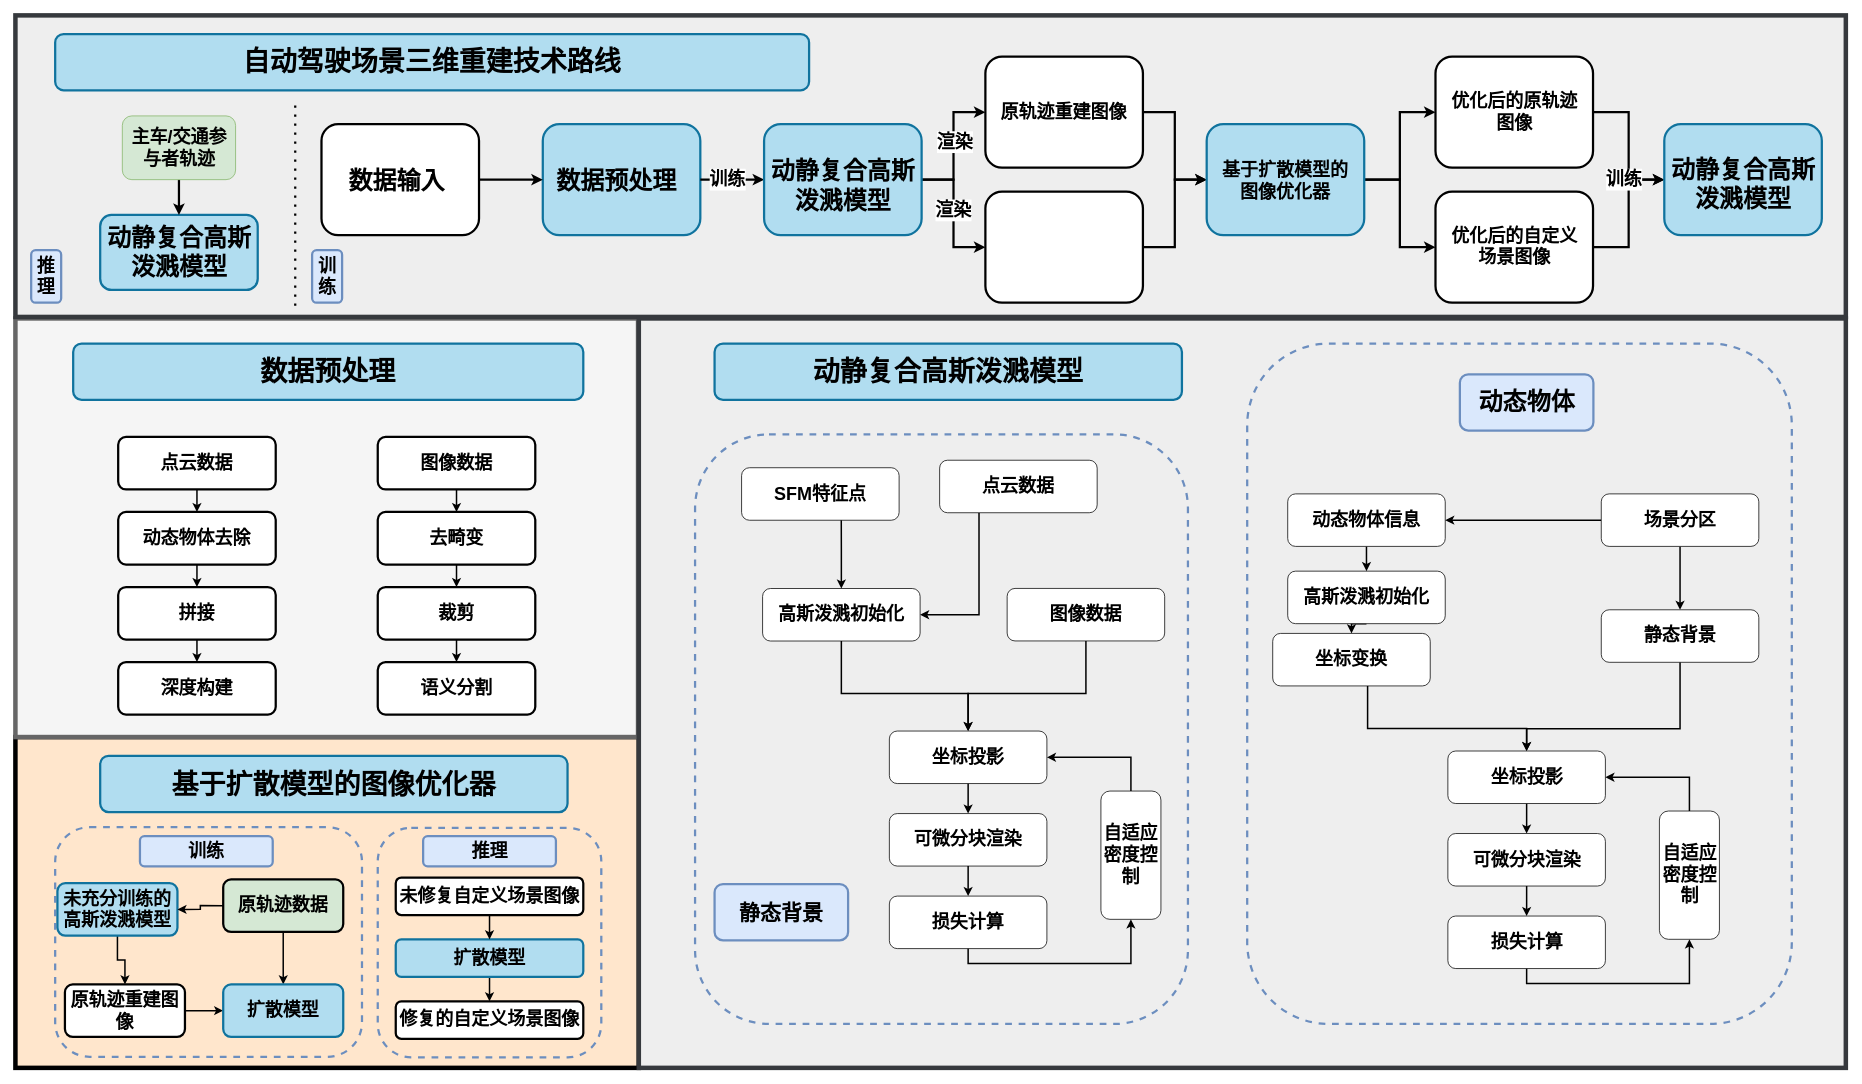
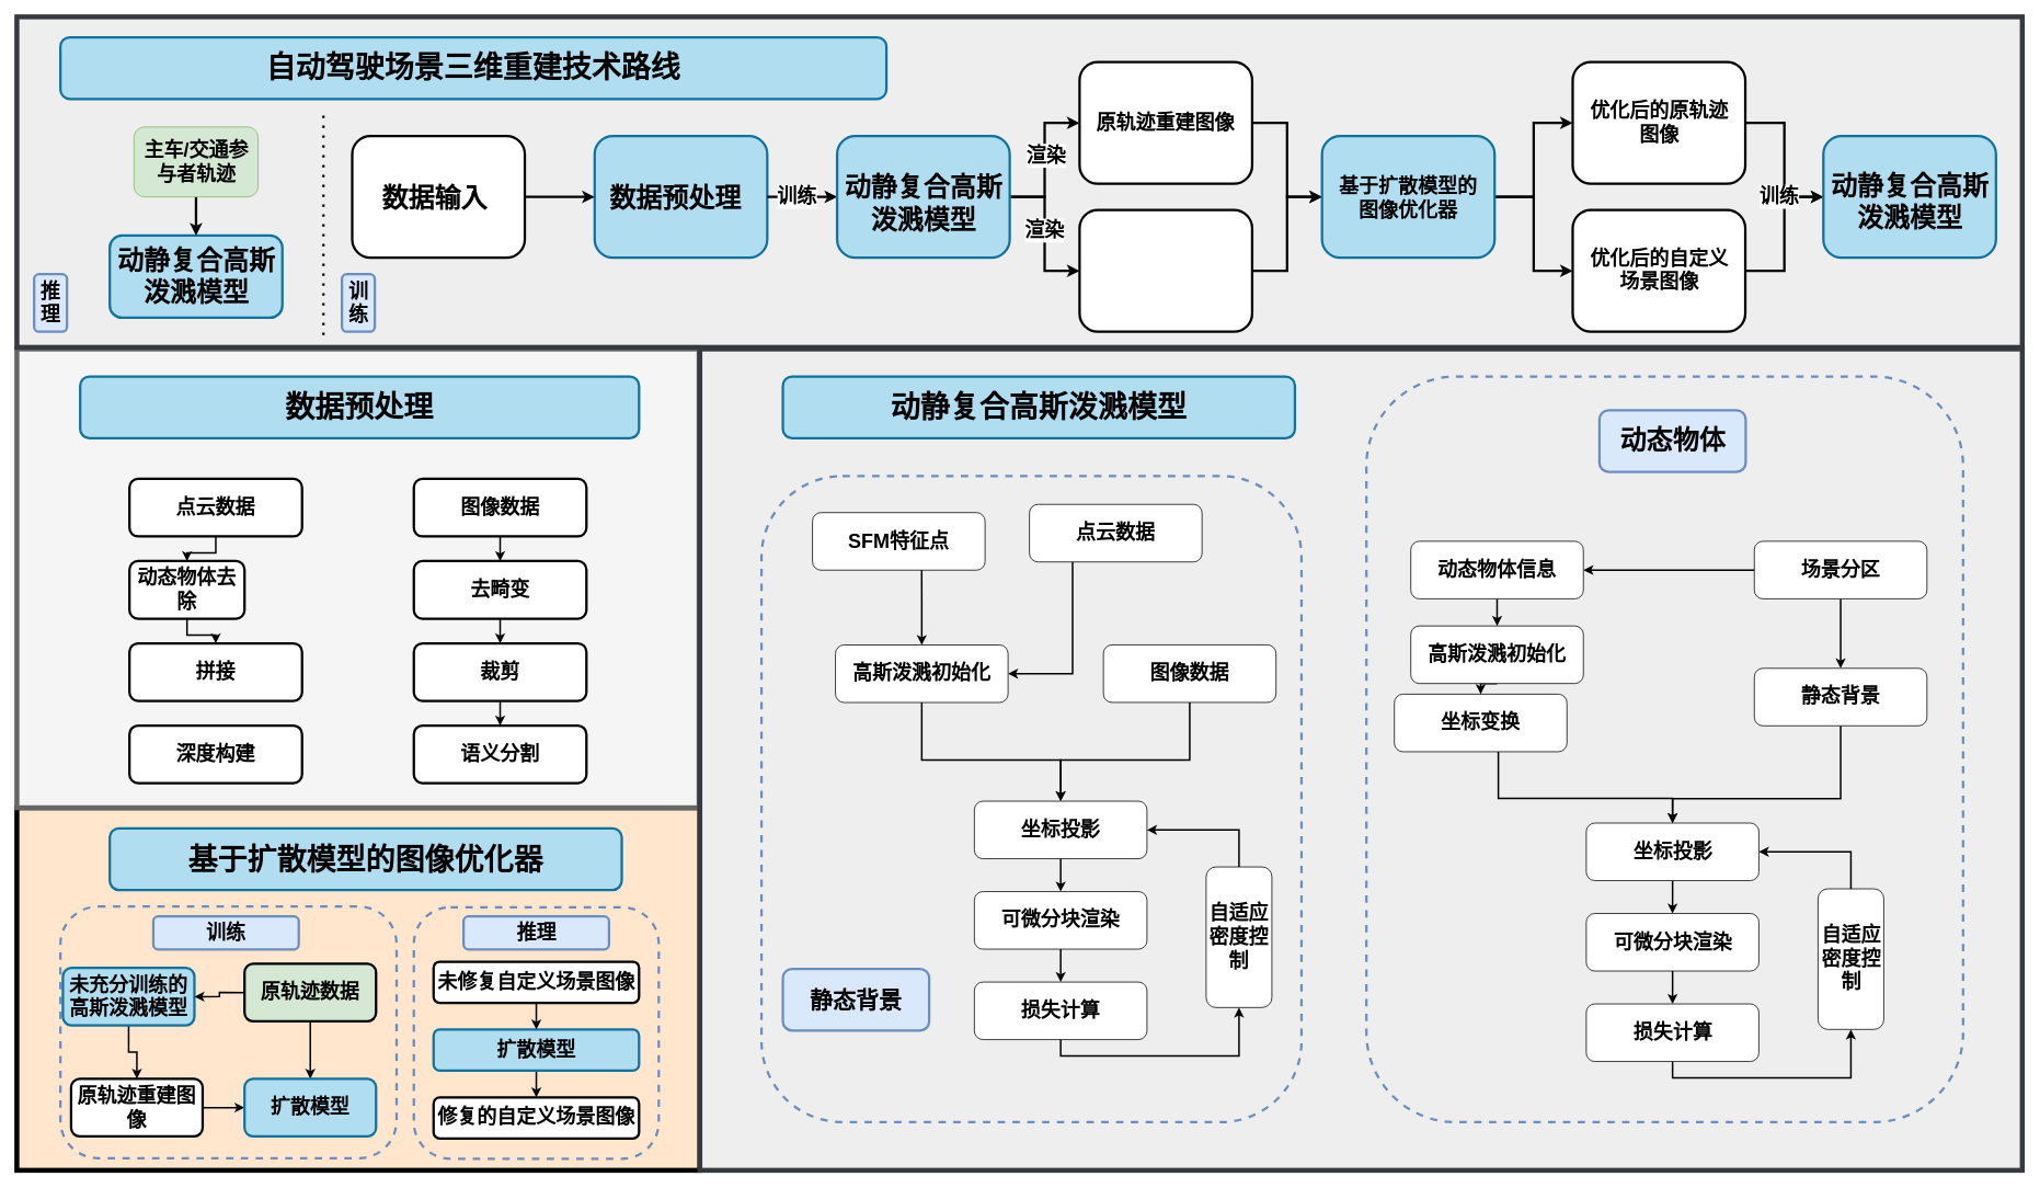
- <mxCell id="86" value="&lt;font style=&quot;font-size: 24px;&quot;&gt;&lt;b style=&quot;&quot;&gt;动态物体去除&lt;/b&gt;&lt;/font&gt;" style="rounded=1;whiteSpace=wrap;html=1;strokeWidth=3;" vertex="1" parent="1"><mxGeometry x="157" y="682" width="210" height="70" as="geometry" /></mxCell>
+ <mxCell id="86" value="&lt;font style=&quot;font-size: 24px;&quot;&gt;&lt;b style=&quot;&quot;&gt;动态物体去除&lt;/b&gt;&lt;/font&gt;" style="rounded=1;whiteSpace=wrap;html=1;strokeWidth=3;" vertex="1" parent="1"><mxGeometry x="157" y="682" width="140" height="70" as="geometry" /></mxCell>
- <mxCell id="87" style="edgeStyle=orthogonalEdgeStyle;rounded=0;orthogonalLoop=1;jettySize=auto;html=1;exitX=0.5;exitY=1;exitDx=0;exitDy=0;entryX=0.5;entryY=0;entryDx=0;entryDy=0;strokeWidth=2;" edge="1" parent="1" source="88" target="89"><mxGeometry relative="1" as="geometry" /></mxCell>
